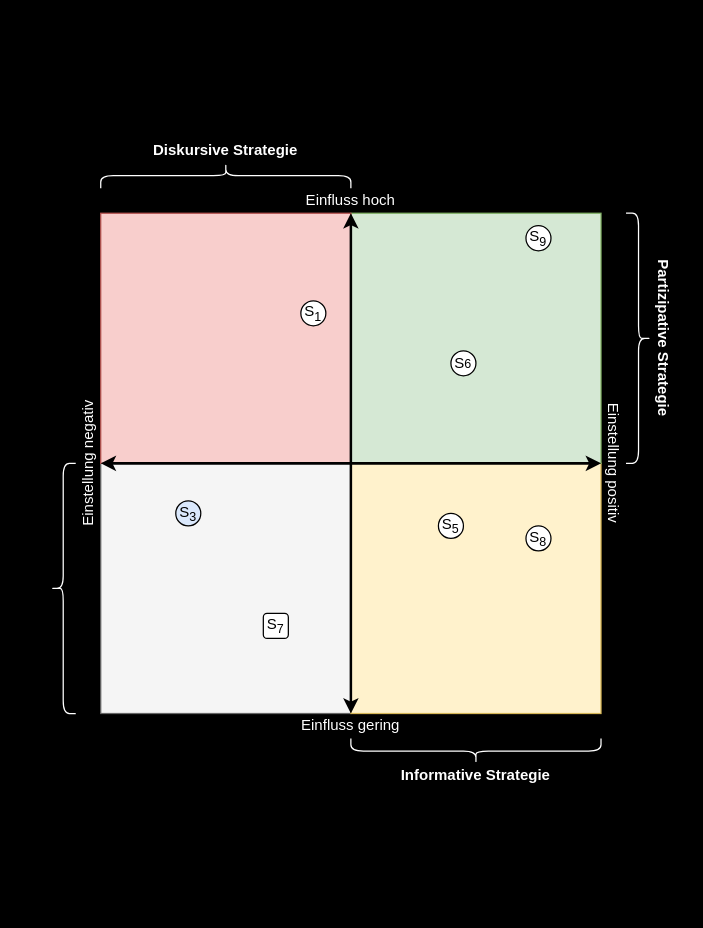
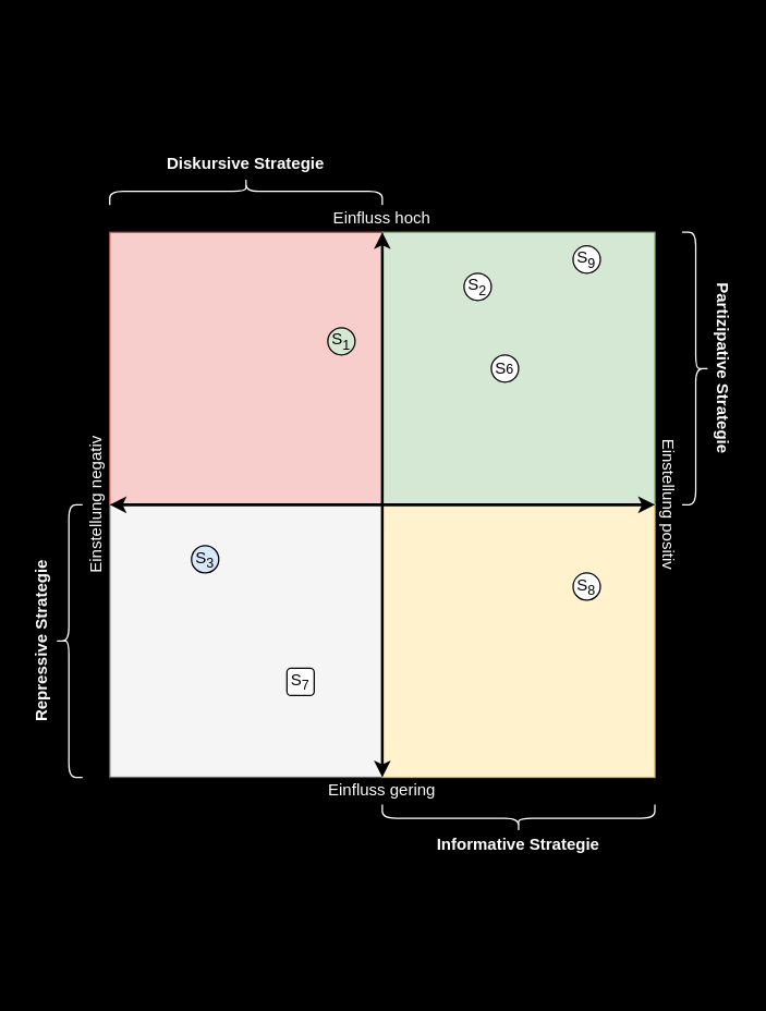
+ <mxCell id="13" value="&lt;span&gt;S&lt;/span&gt;&lt;sub&gt;2&lt;/sub&gt;" style="ellipse;whiteSpace=wrap;html=1;aspect=fixed;sketch=0;" vertex="1" parent="1"><mxGeometry x="340" y="200" width="20" height="20" as="geometry" /></mxCell>
- <mxCell id="10" value="S&lt;sub&gt;1&lt;/sub&gt;" style="ellipse;whiteSpace=wrap;html=1;aspect=fixed;sketch=0;" vertex="1" parent="1"><mxGeometry x="240" y="240" width="20" height="20" as="geometry" /></mxCell>
+ <mxCell id="10" value="S&lt;sub&gt;1&lt;/sub&gt;" style="ellipse;whiteSpace=wrap;html=1;aspect=fixed;sketch=0;fillColor=#d5e8d4;" vertex="1" parent="1"><mxGeometry x="240" y="240" width="20" height="20" as="geometry" /></mxCell>
- <mxCell id="14" value="S&lt;span style=&quot;font-size: 10px&quot;&gt;6&lt;/span&gt;" style="ellipse;whiteSpace=wrap;html=1;aspect=fixed;sketch=0;" vertex="1" parent="1"><mxGeometry x="360" y="280" width="20" height="20" as="geometry" /></mxCell>
+ <mxCell id="14" value="S&lt;span style=&quot;font-size: 10px&quot;&gt;6&lt;/span&gt;" style="ellipse;whiteSpace=wrap;html=1;aspect=fixed;sketch=0;" vertex="1" parent="1"><mxGeometry x="360" y="260" width="20" height="20" as="geometry" /></mxCell>
- <mxCell id="12" value="&lt;span&gt;S&lt;/span&gt;&lt;sub&gt;5&lt;/sub&gt;" style="ellipse;whiteSpace=wrap;html=1;aspect=fixed;sketch=0;" vertex="1" parent="1"><mxGeometry x="350" y="410" width="20" height="20" as="geometry" /></mxCell>
+ <mxCell id="21" value="Repressive Strategie" style="text;html=1;strokeColor=none;fillColor=none;align=center;verticalAlign=middle;whiteSpace=wrap;rounded=0;sketch=0;horizontal=0;fontStyle=1;fontColor=#FFFFFF;" vertex="1" parent="1"><mxGeometry x="20" y="370" width="20" height="200" as="geometry" /></mxCell>
